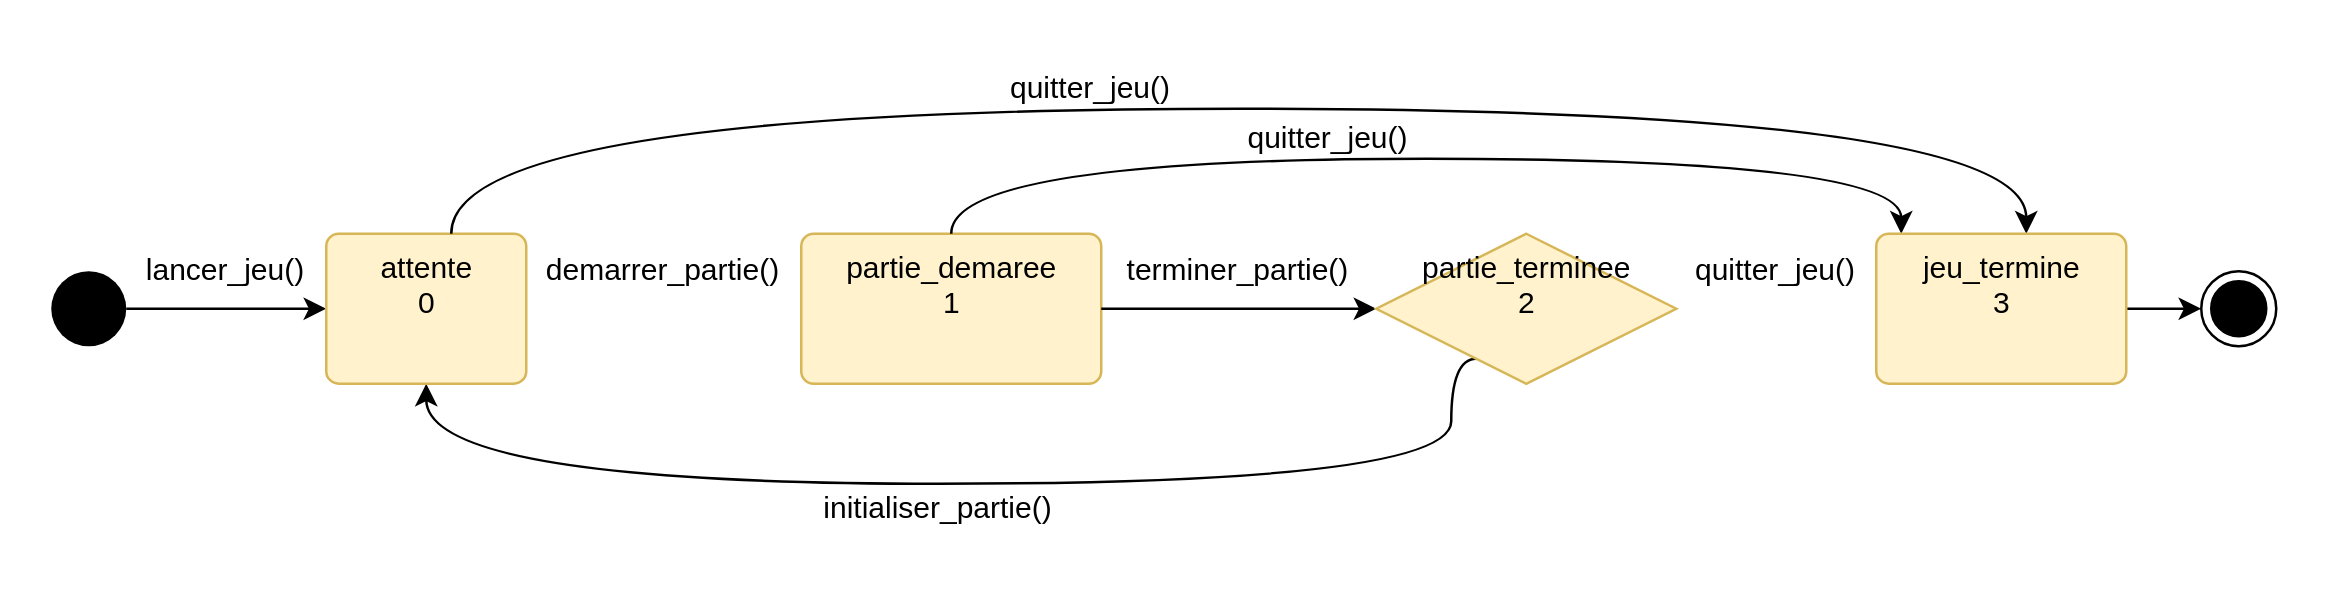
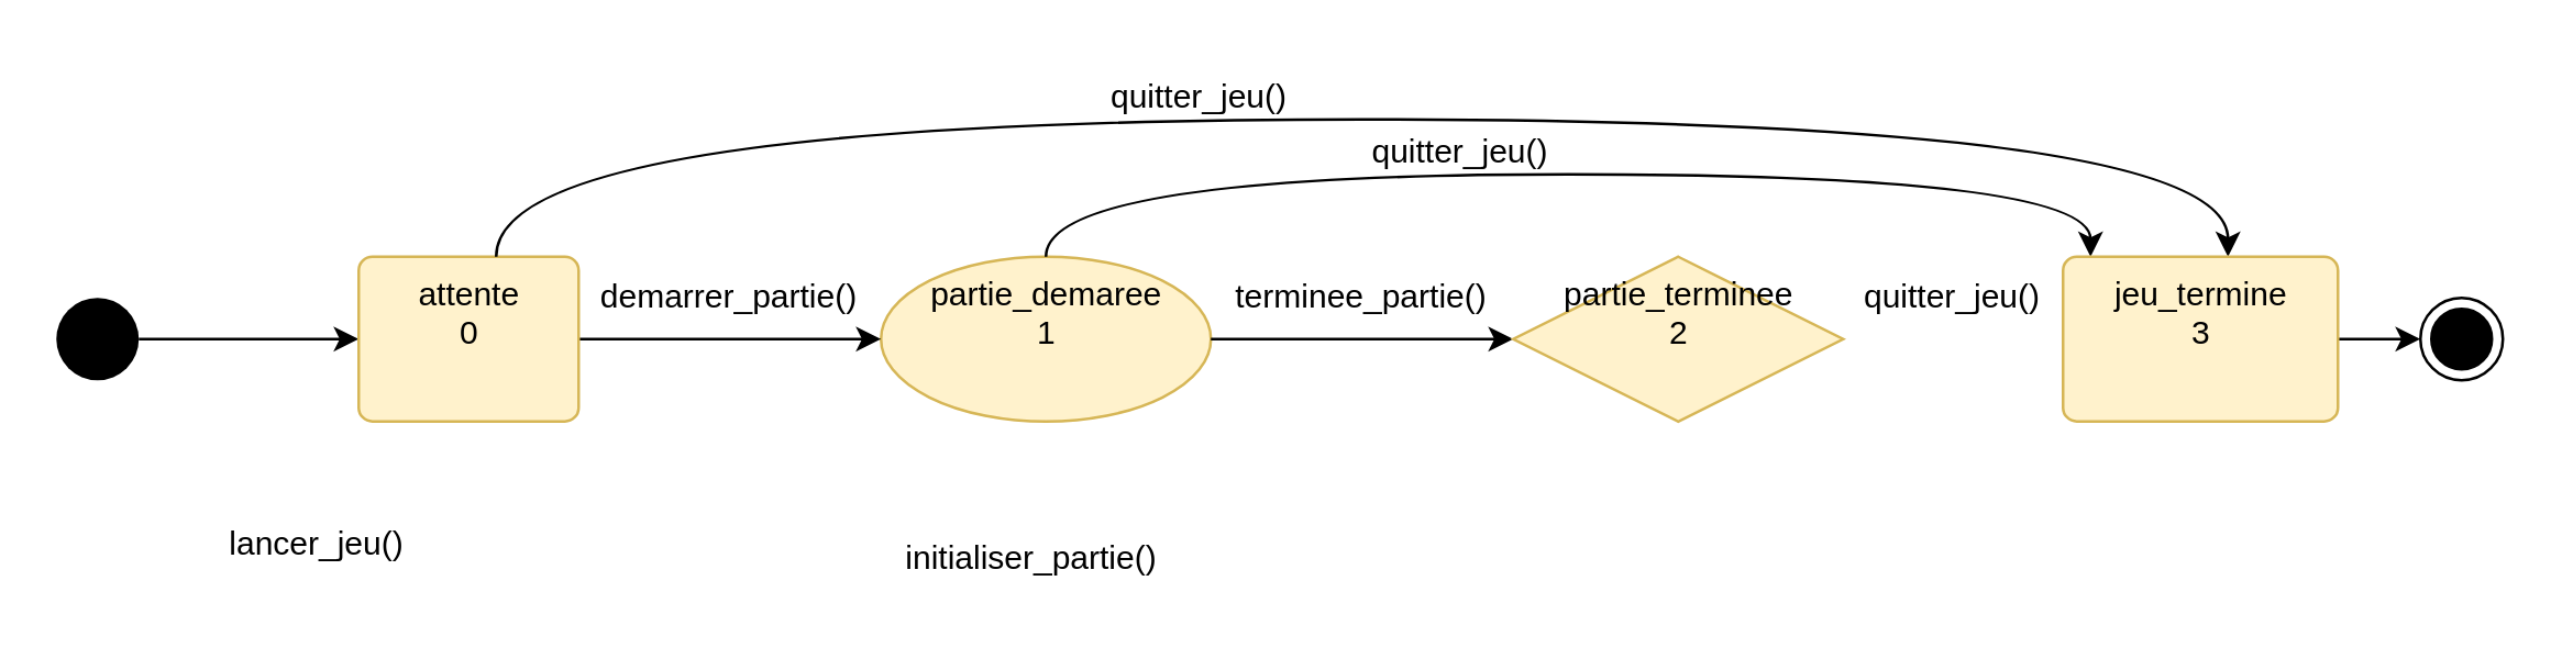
- <mxCell id="18" value="lancer_jeu()" style="text;html=1;strokeColor=none;fillColor=none;align=center;verticalAlign=middle;whiteSpace=wrap;rounded=0;" vertex="1" parent="1"><mxGeometry x="50" y="92.96" width="80" height="30" as="geometry" /></mxCell>
+ <mxCell id="18" value="lancer_jeu()" style="text;html=1;strokeColor=none;fillColor=none;align=center;verticalAlign=middle;whiteSpace=wrap;rounded=0;" vertex="1" parent="1"><mxGeometry x="75" y="182.96" width="80" height="30" as="geometry" /></mxCell>
- <mxCell id="20" value="terminer_partie()" style="text;html=1;strokeColor=none;fillColor=none;align=center;verticalAlign=middle;whiteSpace=wrap;rounded=0;" vertex="1" parent="1"><mxGeometry x="440" y="93" width="110" height="30" as="geometry" /></mxCell>
+ <mxCell id="20" value="terminee_partie()" style="text;html=1;strokeColor=none;fillColor=none;align=center;verticalAlign=middle;whiteSpace=wrap;rounded=0;" vertex="1" parent="1"><mxGeometry x="440" y="93" width="110" height="30" as="geometry" /></mxCell>
+ <mxCell id="9" style="edgeStyle=orthogonalEdgeStyle;rounded=0;orthogonalLoop=1;jettySize=auto;html=1;entryX=0;entryY=0.5;entryDx=0;entryDy=0;" edge="1" parent="1" source="10" target="2"><mxGeometry relative="1" as="geometry"><mxPoint x="320" y="123" as="targetPoint" /></mxGeometry></mxCell>
- <mxCell id="2" value="partie_demaree&lt;br&gt;1" style="html=1;align=center;verticalAlign=top;rounded=1;absoluteArcSize=1;arcSize=10;fillColor=#fff2cc;strokeColor=#d6b656;fillStyle=solid;" vertex="1" parent="1"><mxGeometry x="320" y="92.96" width="120" height="60.04" as="geometry" /></mxCell>
+ <mxCell id="2" value="partie_demaree&lt;br&gt;1" style="ellipse;html=1;align=center;verticalAlign=top;absoluteArcSize=1;arcSize=10;fillColor=#fff2cc;strokeColor=#d6b656;fillStyle=solid;" vertex="1" parent="1"><mxGeometry x="320" y="92.96" width="120" height="60.04" as="geometry" /></mxCell>
- <mxCell id="4" style="edgeStyle=orthogonalEdgeStyle;orthogonalLoop=1;jettySize=auto;html=1;entryX=0.5;entryY=1;entryDx=0;entryDy=0;curved=1;exitX=0.25;exitY=1;exitDx=0;exitDy=0;" edge="1" parent="1" source="6" target="10"><mxGeometry relative="1" as="geometry"><Array as="points"><mxPoint x="580" y="193" /><mxPoint x="170" y="193" /></Array></mxGeometry></mxCell>
